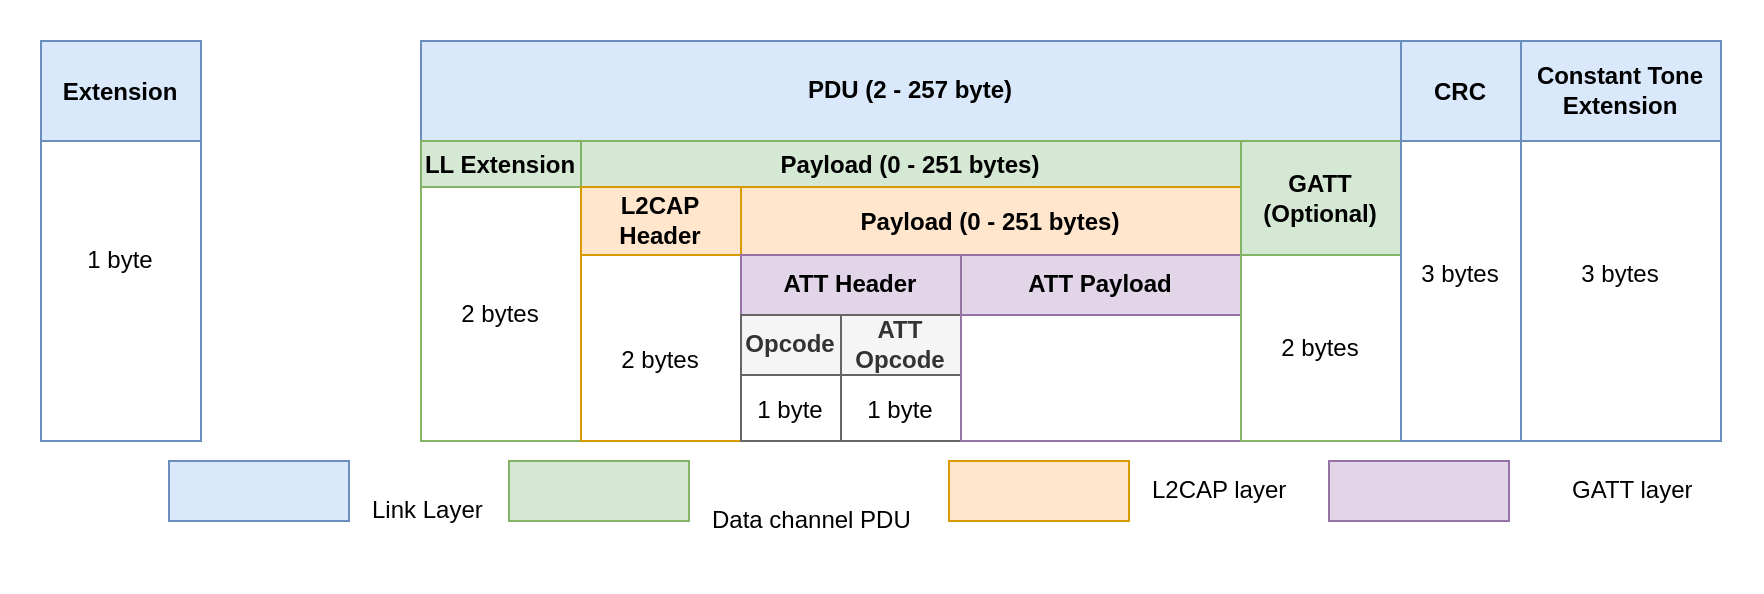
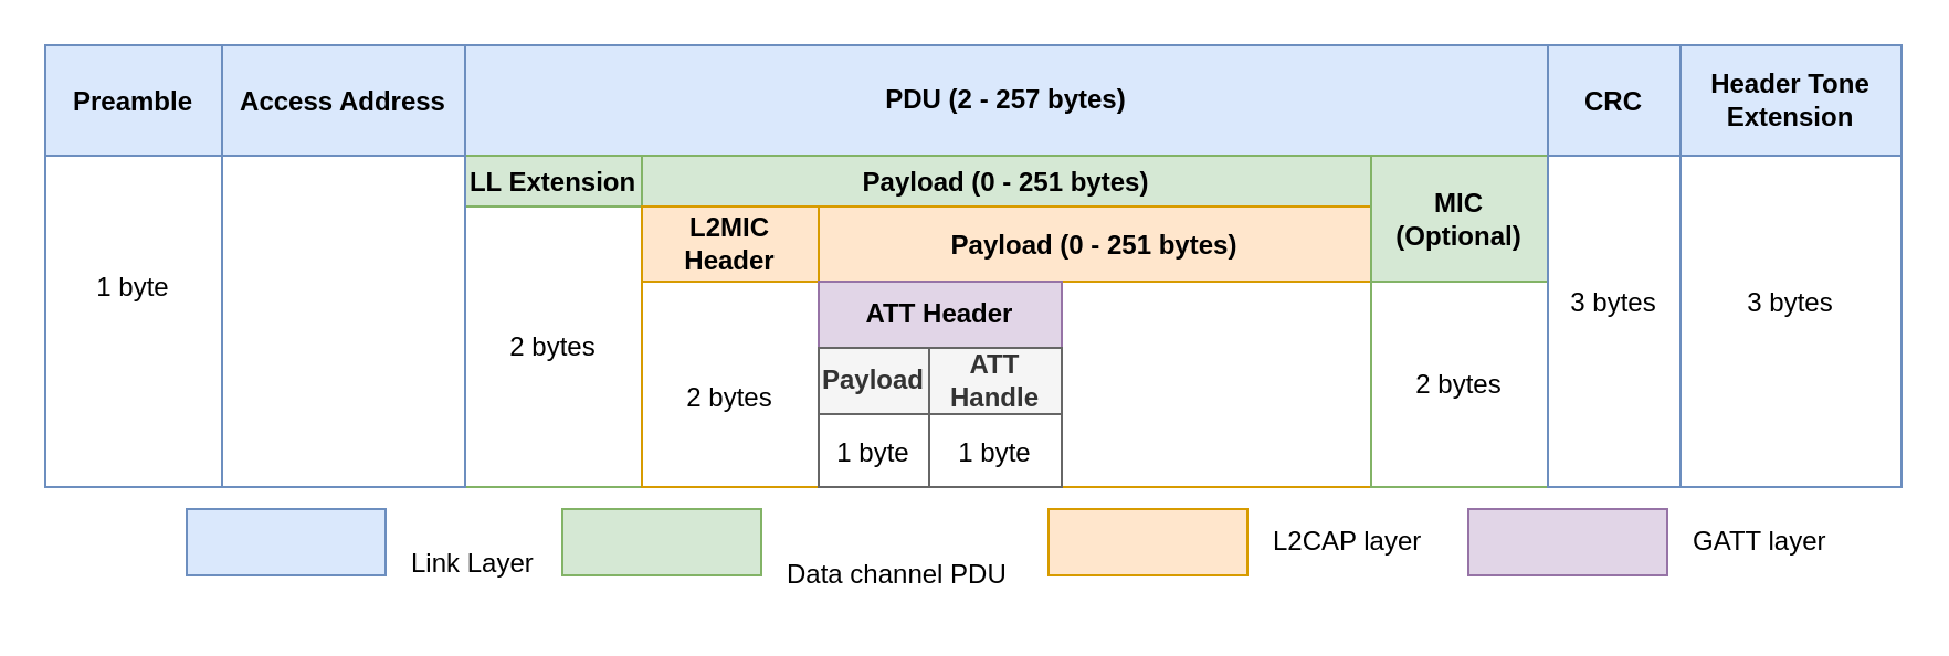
- <mxCell id="2" value="PDU (2 - 257 byte)" style="swimlane;fillColor=#dae8fc;strokeColor=#6c8ebf;verticalAlign=middle;whiteSpace=wrap;startSize=50;" vertex="1" parent="1"><mxGeometry x="210" width="490" height="200" as="geometry" y="20" /></mxCell>
+ <mxCell id="2" value="PDU (2 - 257 bytes)" style="swimlane;fillColor=#dae8fc;strokeColor=#6c8ebf;verticalAlign=middle;whiteSpace=wrap;startSize=50;" vertex="1" parent="1"><mxGeometry x="210" width="490" height="200" as="geometry" y="20" /></mxCell>
- <mxCell id="22" value="Constant Tone Extension" style="swimlane;fillColor=#dae8fc;strokeColor=#6c8ebf;whiteSpace=wrap;startSize=50;" vertex="1" parent="1"><mxGeometry x="760" width="100" height="200" as="geometry" y="20" /></mxCell>
+ <mxCell id="22" value="Header Tone Extension" style="swimlane;fillColor=#dae8fc;strokeColor=#6c8ebf;whiteSpace=wrap;startSize=50;" vertex="1" parent="1"><mxGeometry x="760" width="100" height="200" as="geometry" y="20" /></mxCell>
- <mxCell id="18" value="Extension" style="swimlane;fillColor=#dae8fc;strokeColor=#6c8ebf;startSize=50;" vertex="1" parent="1"><mxGeometry width="80" height="200" as="geometry" x="20" y="20" /></mxCell>
+ <mxCell id="18" value="Preamble" style="swimlane;fillColor=#dae8fc;strokeColor=#6c8ebf;startSize=50;" vertex="1" parent="1"><mxGeometry width="80" height="200" as="geometry" x="20" y="20" /></mxCell>
- <mxCell id="15" value="GATT &#10;(Optional)" style="swimlane;fillColor=#d5e8d4;strokeColor=#82b366;startSize=57;swimlaneLine=1;rounded=0;shadow=0;sketch=0;horizontal=1;verticalAlign=middle;align=center;fontColor=default;whiteSpace=wrap;" vertex="1" parent="2"><mxGeometry x="410" y="50" width="80" height="150" as="geometry" /></mxCell>
+ <mxCell id="15" value="MIC &#10;(Optional)" style="swimlane;fillColor=#d5e8d4;strokeColor=#82b366;startSize=57;swimlaneLine=1;rounded=0;shadow=0;sketch=0;horizontal=1;verticalAlign=middle;align=center;fontColor=default;whiteSpace=wrap;" vertex="1" parent="2"><mxGeometry x="410" y="50" width="80" height="150" as="geometry" /></mxCell>
- <mxCell id="6" value="L2CAP Header" style="swimlane;fillColor=#ffe6cc;strokeColor=#d79b00;whiteSpace=wrap;startSize=34;" vertex="1" parent="5"><mxGeometry y="23" width="80" height="127" as="geometry" /></mxCell>
+ <mxCell id="6" value="L2MIC Header" style="swimlane;fillColor=#ffe6cc;strokeColor=#d79b00;whiteSpace=wrap;startSize=34;" vertex="1" parent="5"><mxGeometry y="23" width="80" height="127" as="geometry" /></mxCell>
+ <mxCell id="17" value="Access Address" style="swimlane;fillColor=#dae8fc;strokeColor=#6c8ebf;startSize=50;" vertex="1" parent="1"><mxGeometry x="100" width="110" height="200" as="geometry" y="20" /></mxCell>
- <mxCell id="10" value="Opcode" style="swimlane;fillColor=#f5f5f5;strokeColor=#666666;startSize=30;whiteSpace=wrap;fontColor=#333333;" vertex="1" parent="9"><mxGeometry y="30" width="50" height="63" as="geometry" /></mxCell>
+ <mxCell id="10" value="Payload" style="swimlane;fillColor=#f5f5f5;strokeColor=#666666;startSize=30;whiteSpace=wrap;fontColor=#333333;" vertex="1" parent="9"><mxGeometry y="30" width="50" height="63" as="geometry" /></mxCell>
- <mxCell id="12" value="ATT Opcode" style="swimlane;fillColor=#f5f5f5;strokeColor=#666666;startSize=30;whiteSpace=wrap;fontColor=#333333;" vertex="1" parent="9"><mxGeometry x="50" y="30" width="60" height="63" as="geometry" /></mxCell>
+ <mxCell id="12" value="ATT Handle" style="swimlane;fillColor=#f5f5f5;strokeColor=#666666;startSize=30;whiteSpace=wrap;fontColor=#333333;" vertex="1" parent="9"><mxGeometry x="50" y="30" width="60" height="63" as="geometry" /></mxCell>
- <mxCell id="14" value="ATT Payload" style="swimlane;fillColor=#e1d5e7;strokeColor=#9673a6;startSize=30;whiteSpace=wrap;" vertex="1" parent="8"><mxGeometry x="110" y="34" width="140" height="93" as="geometry" /></mxCell>
- <mxCell id="29" value="GATT layer" style="text;html=1;strokeColor=none;fillColor=none;align=left;verticalAlign=middle;whiteSpace=wrap;rounded=0;shadow=0;sketch=0;fontColor=default;" vertex="1" parent="1"><mxGeometry x="784" y="230" width="70" height="30" as="geometry" /></mxCell>
+ <mxCell id="29" value="GATT layer" style="text;html=1;strokeColor=none;fillColor=none;align=left;verticalAlign=middle;whiteSpace=wrap;rounded=0;shadow=0;sketch=0;fontColor=default;" vertex="1" parent="1"><mxGeometry x="764" y="230" width="70" height="30" as="geometry" /></mxCell>
